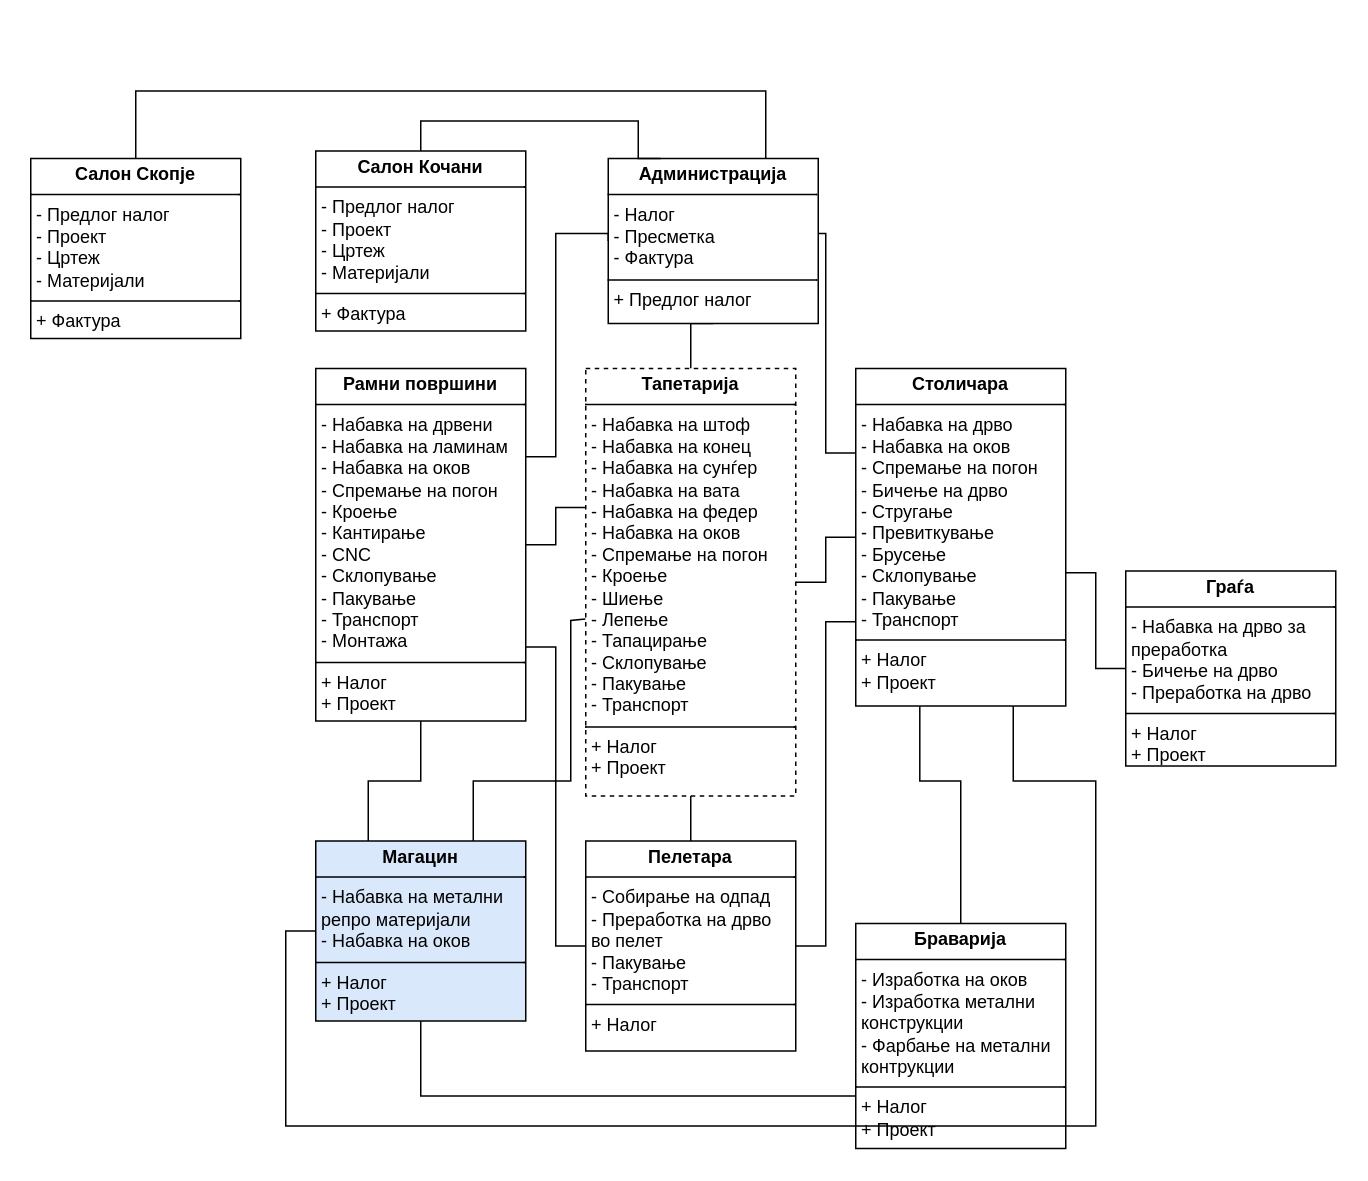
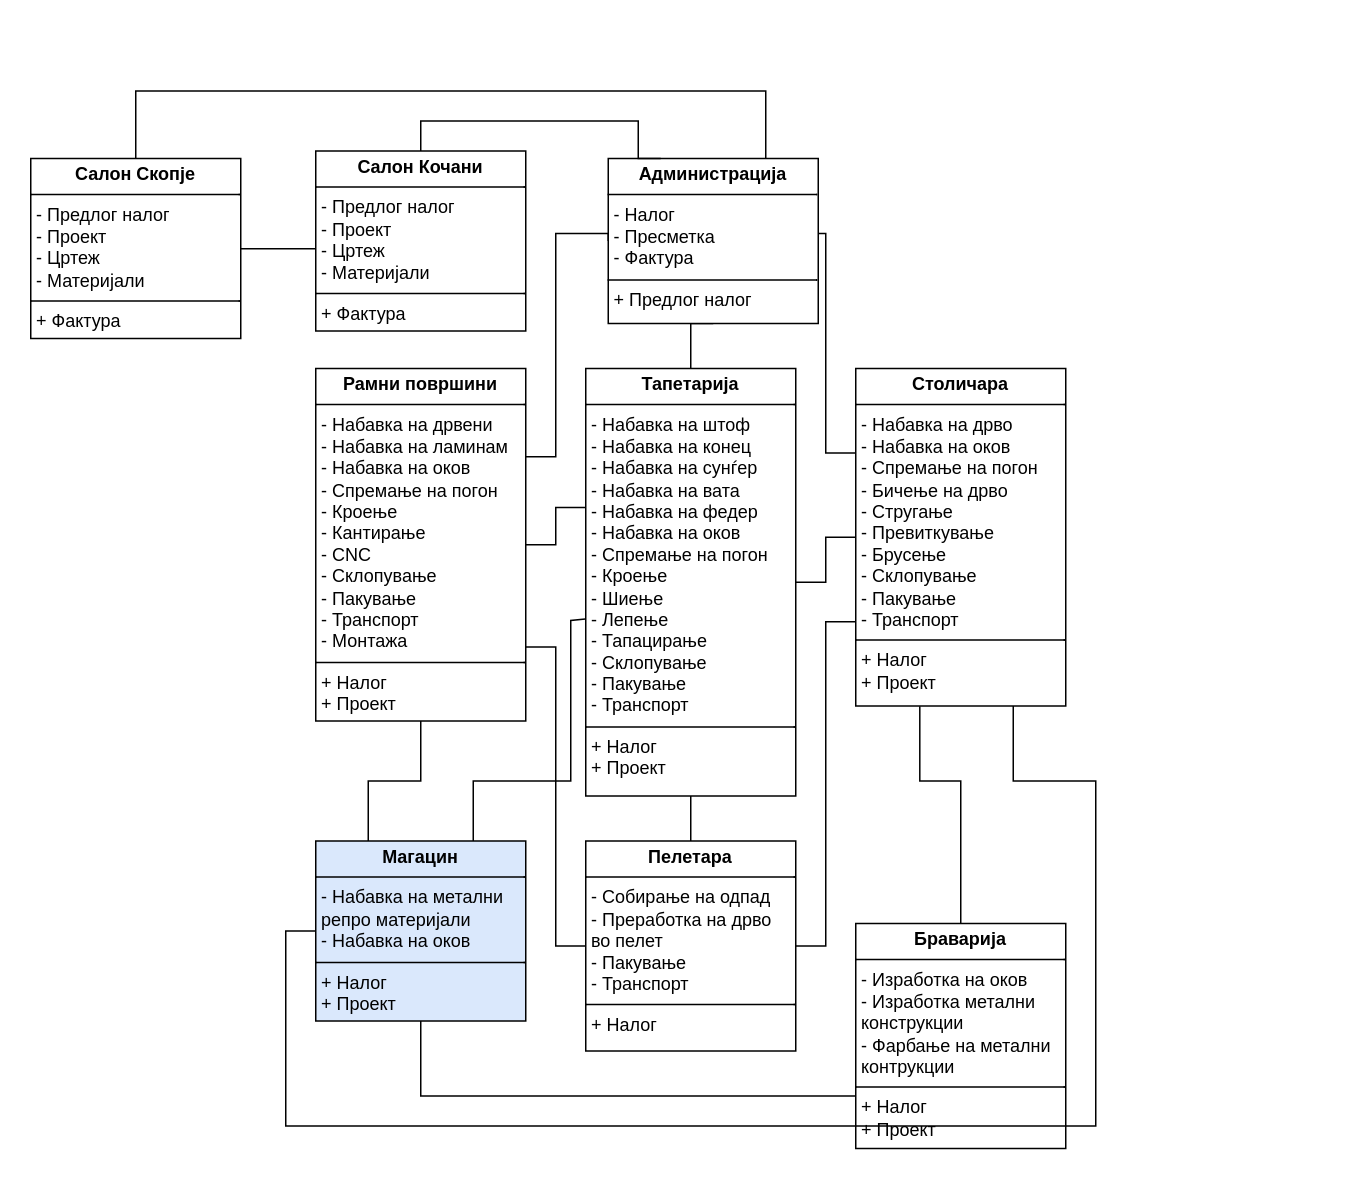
+ <mxCell id="3" style="edgeStyle=orthogonalEdgeStyle;rounded=0;html=1;labelBackgroundColor=none;endArrow=none;endFill=0;endSize=8;fontFamily=Verdana;fontSize=12;align=left;entryX=0.998;entryY=0.552;entryDx=0;entryDy=0;exitX=0.001;exitY=0.543;exitDx=0;exitDy=0;exitPerimeter=0;entryPerimeter=0;" parent="1" source="13" target="12" edge="1"><mxGeometry relative="1" as="geometry"><mxPoint x="190" y="113" as="sourcePoint" /><mxPoint x="-30" y="277.5" as="targetPoint" /><Array as="points"><mxPoint x="150" y="165" /></Array></mxGeometry></mxCell>
- <mxCell id="15" value="&lt;p style=&quot;margin:0px;margin-top:4px;text-align:center;&quot;&gt;&lt;b&gt;Тапетарија&lt;/b&gt;&lt;/p&gt;&lt;hr size=&quot;1&quot; style=&quot;border-style:solid;&quot;&gt;&lt;p style=&quot;margin:0px;margin-left:4px;&quot;&gt;- Набавка на штоф&lt;/p&gt;&lt;p style=&quot;margin:0px;margin-left:4px;&quot;&gt;- Набавка на конец&lt;/p&gt;&lt;p style=&quot;margin:0px;margin-left:4px;&quot;&gt;- Набавка на сунѓер&lt;/p&gt;&lt;p style=&quot;margin:0px;margin-left:4px;&quot;&gt;- Набавка на вата&lt;/p&gt;&lt;p style=&quot;margin:0px;margin-left:4px;&quot;&gt;- Набавка на федер&lt;/p&gt;&lt;p style=&quot;margin:0px;margin-left:4px;&quot;&gt;- Набавка на оков&lt;/p&gt;&lt;p style=&quot;margin:0px;margin-left:4px;&quot;&gt;-&amp;nbsp;&lt;span style=&quot;background-color: transparent; color: light-dark(rgb(0, 0, 0), rgb(255, 255, 255));&quot;&gt;Спремање на погон&lt;/span&gt;&lt;/p&gt;&lt;p style=&quot;margin:0px;margin-left:4px;&quot;&gt;&lt;span style=&quot;background-color: transparent; color: light-dark(rgb(0, 0, 0), rgb(255, 255, 255));&quot;&gt;- Кроење&lt;/span&gt;&lt;/p&gt;&lt;p style=&quot;margin:0px;margin-left:4px;&quot;&gt;- Шиење&lt;/p&gt;&lt;p style=&quot;margin:0px;margin-left:4px;&quot;&gt;- Лепење&lt;/p&gt;&lt;p style=&quot;margin:0px;margin-left:4px;&quot;&gt;- Тапацирање&lt;/p&gt;&lt;p style=&quot;margin:0px;margin-left:4px;&quot;&gt;- Склопување&lt;/p&gt;&lt;p style=&quot;margin:0px;margin-left:4px;&quot;&gt;- Пакување&lt;/p&gt;&lt;p style=&quot;margin:0px;margin-left:4px;&quot;&gt;- Транспорт&lt;br&gt;&lt;/p&gt;&lt;hr size=&quot;1&quot; style=&quot;border-style:solid;&quot;&gt;&lt;p style=&quot;margin:0px;margin-left:4px;&quot;&gt;+ Налог&lt;/p&gt;&lt;p style=&quot;margin:0px;margin-left:4px;&quot;&gt;+ Проект&lt;/p&gt;" style="verticalAlign=top;align=left;overflow=fill;html=1;whiteSpace=wrap;dashed=1;" vertex="1" parent="1"><mxGeometry x="390" y="245" width="140" height="285" as="geometry" /></mxCell>
+ <mxCell id="15" value="&lt;p style=&quot;margin:0px;margin-top:4px;text-align:center;&quot;&gt;&lt;b&gt;Тапетарија&lt;/b&gt;&lt;/p&gt;&lt;hr size=&quot;1&quot; style=&quot;border-style:solid;&quot;&gt;&lt;p style=&quot;margin:0px;margin-left:4px;&quot;&gt;- Набавка на штоф&lt;/p&gt;&lt;p style=&quot;margin:0px;margin-left:4px;&quot;&gt;- Набавка на конец&lt;/p&gt;&lt;p style=&quot;margin:0px;margin-left:4px;&quot;&gt;- Набавка на сунѓер&lt;/p&gt;&lt;p style=&quot;margin:0px;margin-left:4px;&quot;&gt;- Набавка на вата&lt;/p&gt;&lt;p style=&quot;margin:0px;margin-left:4px;&quot;&gt;- Набавка на федер&lt;/p&gt;&lt;p style=&quot;margin:0px;margin-left:4px;&quot;&gt;- Набавка на оков&lt;/p&gt;&lt;p style=&quot;margin:0px;margin-left:4px;&quot;&gt;-&amp;nbsp;&lt;span style=&quot;background-color: transparent; color: light-dark(rgb(0, 0, 0), rgb(255, 255, 255));&quot;&gt;Спремање на погон&lt;/span&gt;&lt;/p&gt;&lt;p style=&quot;margin:0px;margin-left:4px;&quot;&gt;&lt;span style=&quot;background-color: transparent; color: light-dark(rgb(0, 0, 0), rgb(255, 255, 255));&quot;&gt;- Кроење&lt;/span&gt;&lt;/p&gt;&lt;p style=&quot;margin:0px;margin-left:4px;&quot;&gt;- Шиење&lt;/p&gt;&lt;p style=&quot;margin:0px;margin-left:4px;&quot;&gt;- Лепење&lt;/p&gt;&lt;p style=&quot;margin:0px;margin-left:4px;&quot;&gt;- Тапацирање&lt;/p&gt;&lt;p style=&quot;margin:0px;margin-left:4px;&quot;&gt;- Склопување&lt;/p&gt;&lt;p style=&quot;margin:0px;margin-left:4px;&quot;&gt;- Пакување&lt;/p&gt;&lt;p style=&quot;margin:0px;margin-left:4px;&quot;&gt;- Транспорт&lt;br&gt;&lt;/p&gt;&lt;hr size=&quot;1&quot; style=&quot;border-style:solid;&quot;&gt;&lt;p style=&quot;margin:0px;margin-left:4px;&quot;&gt;+ Налог&lt;/p&gt;&lt;p style=&quot;margin:0px;margin-left:4px;&quot;&gt;+ Проект&lt;/p&gt;" style="verticalAlign=top;align=left;overflow=fill;html=1;whiteSpace=wrap;" vertex="1" parent="1"><mxGeometry x="390" y="245" width="140" height="285" as="geometry" /></mxCell>
- <mxCell id="9" style="edgeStyle=orthogonalEdgeStyle;rounded=0;html=1;entryX=0;entryY=0.5;labelBackgroundColor=none;endArrow=none;endFill=0;endSize=8;fontFamily=Verdana;fontSize=12;align=left;entryDx=0;entryDy=0;exitX=0.985;exitY=0.605;exitDx=0;exitDy=0;exitPerimeter=0;" edge="1" parent="1" source="16" target="24"><mxGeometry relative="1" as="geometry"><mxPoint x="708" y="375" as="sourcePoint" /><mxPoint x="740" y="415" as="targetPoint" /><Array as="points"><mxPoint x="730" y="381" /><mxPoint x="730" y="445" /></Array></mxGeometry></mxCell>
- <mxCell id="24" value="&lt;p style=&quot;margin:0px;margin-top:4px;text-align:center;&quot;&gt;&lt;b&gt;Граѓа&lt;/b&gt;&lt;/p&gt;&lt;hr size=&quot;1&quot; style=&quot;border-style:solid;&quot;&gt;&lt;p style=&quot;margin:0px;margin-left:4px;&quot;&gt;- Набавка на дрво за&lt;/p&gt;&lt;p style=&quot;margin:0px;margin-left:4px;&quot;&gt;преработка&lt;/p&gt;&lt;p style=&quot;margin:0px;margin-left:4px;&quot;&gt;- Бичење на дрво&lt;/p&gt;&lt;p style=&quot;margin:0px;margin-left:4px;&quot;&gt;&lt;span style=&quot;background-color: transparent; color: light-dark(rgb(0, 0, 0), rgb(255, 255, 255));&quot;&gt;- Преработка на дрво&lt;br&gt;&lt;/span&gt;&lt;/p&gt;&lt;hr size=&quot;1&quot; style=&quot;border-style:solid;&quot;&gt;&lt;p style=&quot;margin:0px;margin-left:4px;&quot;&gt;+ Налог&lt;/p&gt;&lt;p style=&quot;margin:0px;margin-left:4px;&quot;&gt;+ Проект&lt;/p&gt;" style="verticalAlign=top;align=left;overflow=fill;html=1;whiteSpace=wrap;" vertex="1" parent="1"><mxGeometry x="750" y="380" width="140" height="130" as="geometry" /></mxCell>
